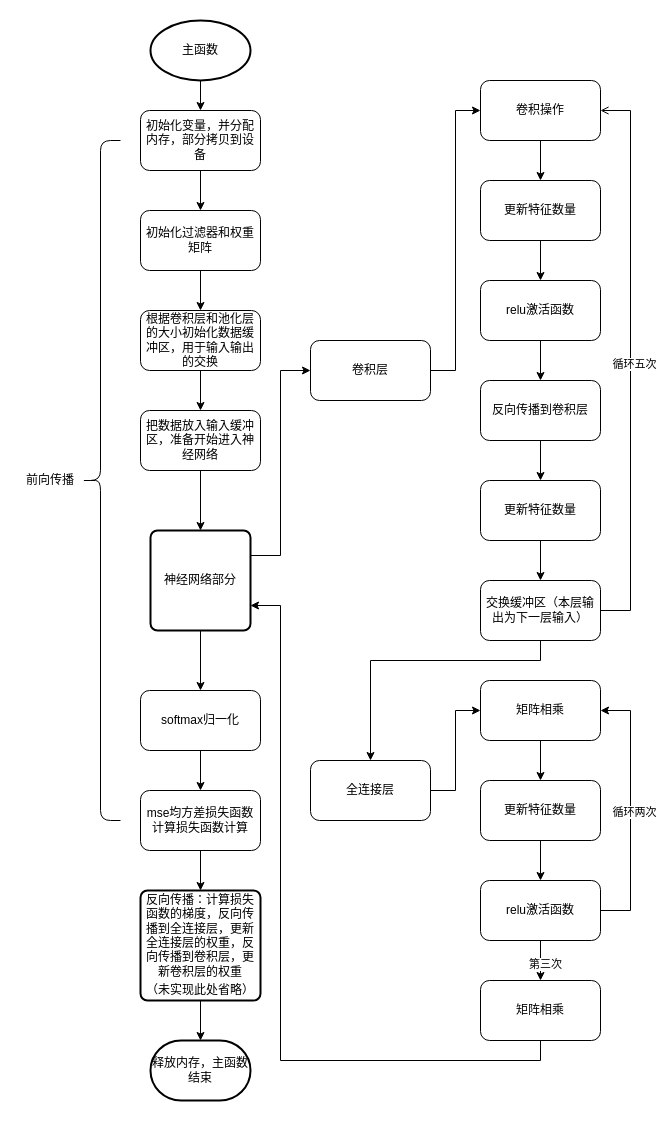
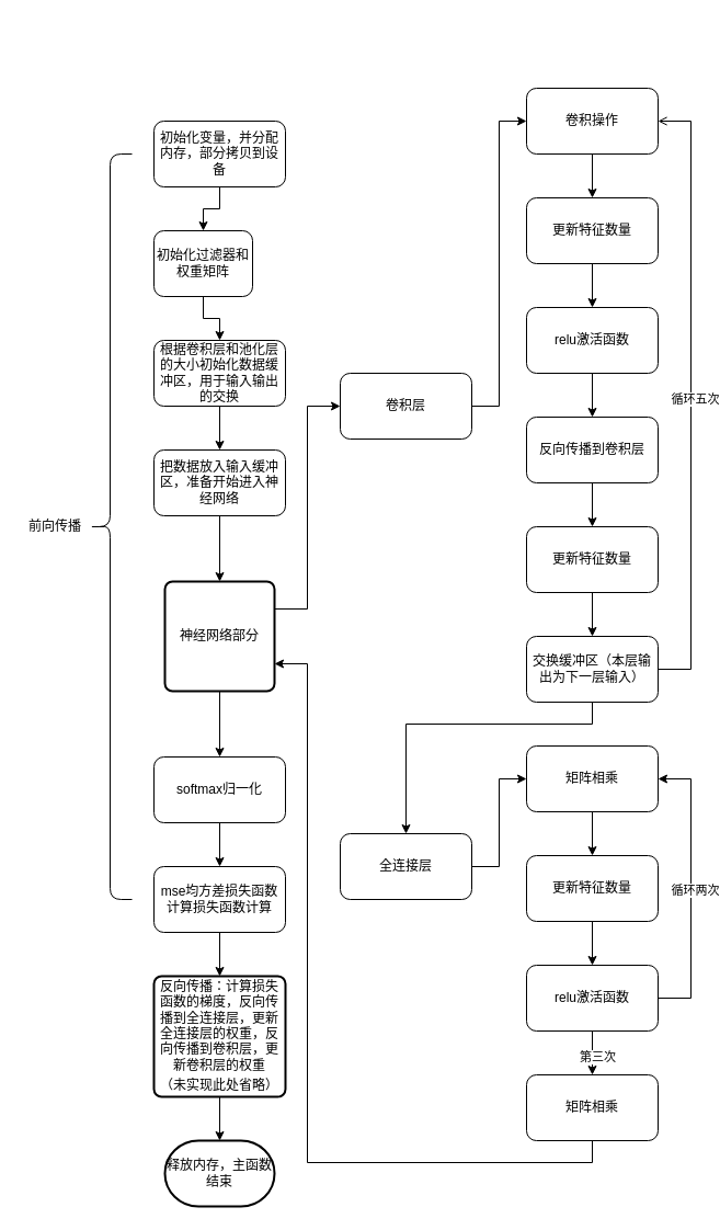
- <mxCell id="3" value="主函数" style="strokeWidth=2;html=1;shape=mxgraph.flowchart.start_1;whiteSpace=wrap;" vertex="1" parent="1"><mxGeometry x="150" y="20" width="100" height="60" as="geometry" /></mxCell>
- <mxCell id="2" style="edgeStyle=orthogonalEdgeStyle;rounded=0;orthogonalLoop=1;jettySize=auto;html=1;exitX=0.5;exitY=1;exitDx=0;exitDy=0;exitPerimeter=0;entryX=0.5;entryY=0;entryDx=0;entryDy=0;" edge="1" parent="1" source="3" target="5"><mxGeometry relative="1" as="geometry" /></mxCell>
- <mxCell id="7" value="初始化过滤器和权重矩阵" style="rounded=1;whiteSpace=wrap;html=1;" vertex="1" parent="1"><mxGeometry x="140" y="210" width="120" height="60" as="geometry" /></mxCell>
+ <mxCell id="7" value="初始化过滤器和权重矩阵" style="rounded=1;whiteSpace=wrap;html=1;" vertex="1" parent="1"><mxGeometry x="140" y="210" width="90" height="60" as="geometry" /></mxCell>
